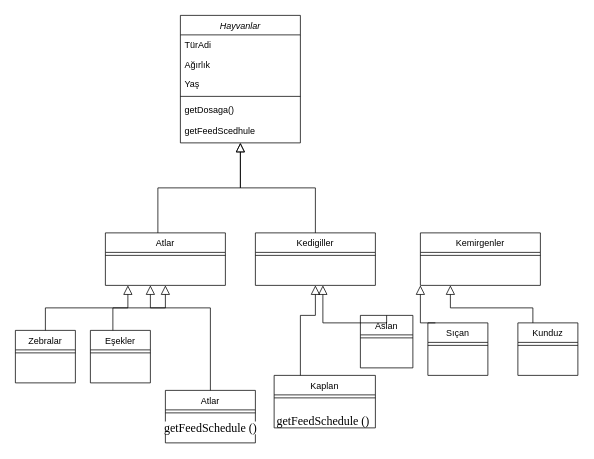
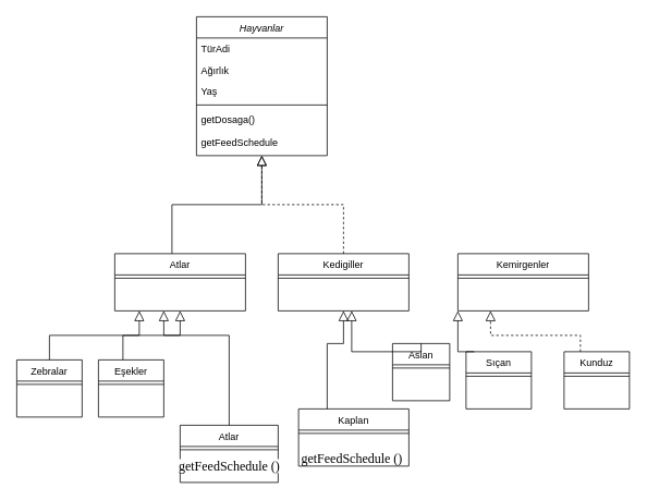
- <mxCell id="7" value="getDosaga()&#10;&#10;getFeedScedhule" style="text;align=left;verticalAlign=top;spacingLeft=4;spacingRight=4;overflow=hidden;rotatable=0;points=[[0,0.5],[1,0.5]];portConstraint=eastwest;" parent="2" vertex="1"><mxGeometry y="112" width="160" height="58" as="geometry" /></mxCell>
+ <mxCell id="7" value="getDosaga()&#10;&#10;getFeedSchedule" style="text;align=left;verticalAlign=top;spacingLeft=4;spacingRight=4;overflow=hidden;rotatable=0;points=[[0,0.5],[1,0.5]];portConstraint=eastwest;" parent="2" vertex="1"><mxGeometry y="112" width="160" height="58" as="geometry" /></mxCell>
- <mxCell id="11" value="" style="endArrow=block;endSize=10;endFill=0;shadow=0;strokeWidth=1;rounded=0;edgeStyle=elbowEdgeStyle;elbow=vertical;" parent="1" source="9" target="2" edge="1"><mxGeometry width="160" relative="1" as="geometry"><mxPoint x="220" y="323" as="sourcePoint" /><mxPoint x="320" y="221" as="targetPoint" /></mxGeometry></mxCell>
+ <mxCell id="11" value="" style="endArrow=block;endSize=10;endFill=0;shadow=0;strokeWidth=1;rounded=0;edgeStyle=elbowEdgeStyle;elbow=vertical;dashed=1;" parent="1" source="9" target="2" edge="1"><mxGeometry width="160" relative="1" as="geometry"><mxPoint x="220" y="323" as="sourcePoint" /><mxPoint x="320" y="221" as="targetPoint" /></mxGeometry></mxCell>
- <mxCell id="36" value="" style="endArrow=block;endSize=10;endFill=0;shadow=0;strokeWidth=1;rounded=0;edgeStyle=elbowEdgeStyle;elbow=vertical;exitX=0.25;exitY=0;exitDx=0;exitDy=0;entryX=0.25;entryY=1;entryDx=0;entryDy=0;" edge="1" parent="1" source="32" target="12"><mxGeometry width="160" relative="1" as="geometry"><mxPoint x="590" y="440" as="sourcePoint" /><mxPoint x="570" y="390" as="targetPoint" /><Array as="points"><mxPoint x="610" y="410" /><mxPoint x="350" y="440" /><mxPoint x="360" y="430" /></Array></mxGeometry></mxCell>
+ <mxCell id="36" value="" style="endArrow=block;endSize=10;endFill=0;shadow=0;strokeWidth=1;rounded=0;edgeStyle=elbowEdgeStyle;elbow=vertical;exitX=0.25;exitY=0;exitDx=0;exitDy=0;entryX=0.25;entryY=1;entryDx=0;entryDy=0;dashed=1;" edge="1" parent="1" source="32" target="12"><mxGeometry width="160" relative="1" as="geometry"><mxPoint x="590" y="440" as="sourcePoint" /><mxPoint x="570" y="390" as="targetPoint" /><Array as="points"><mxPoint x="610" y="410" /><mxPoint x="350" y="440" /><mxPoint x="360" y="430" /></Array></mxGeometry></mxCell>
